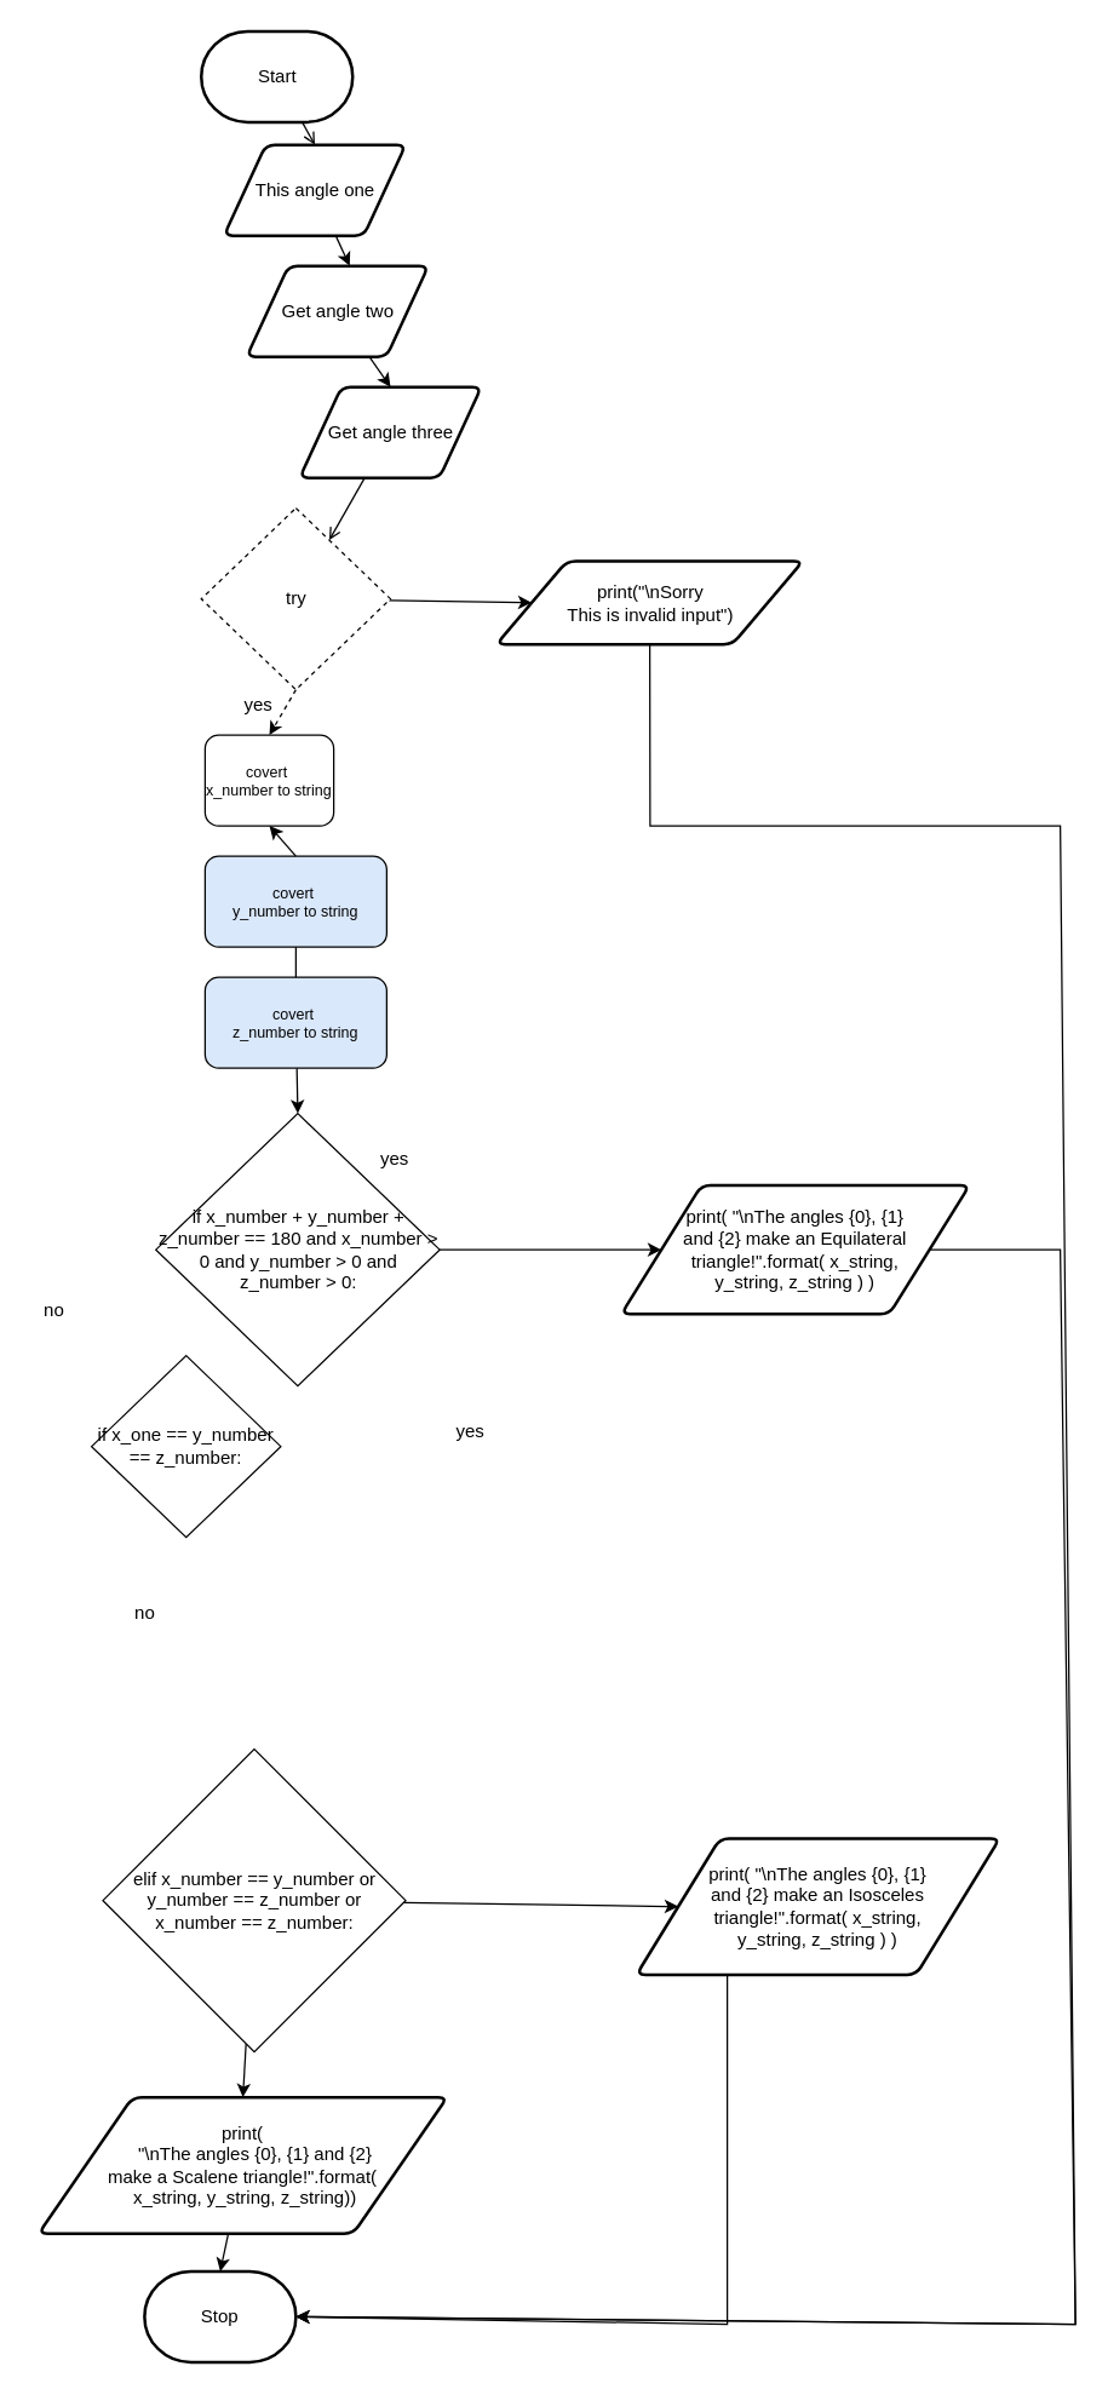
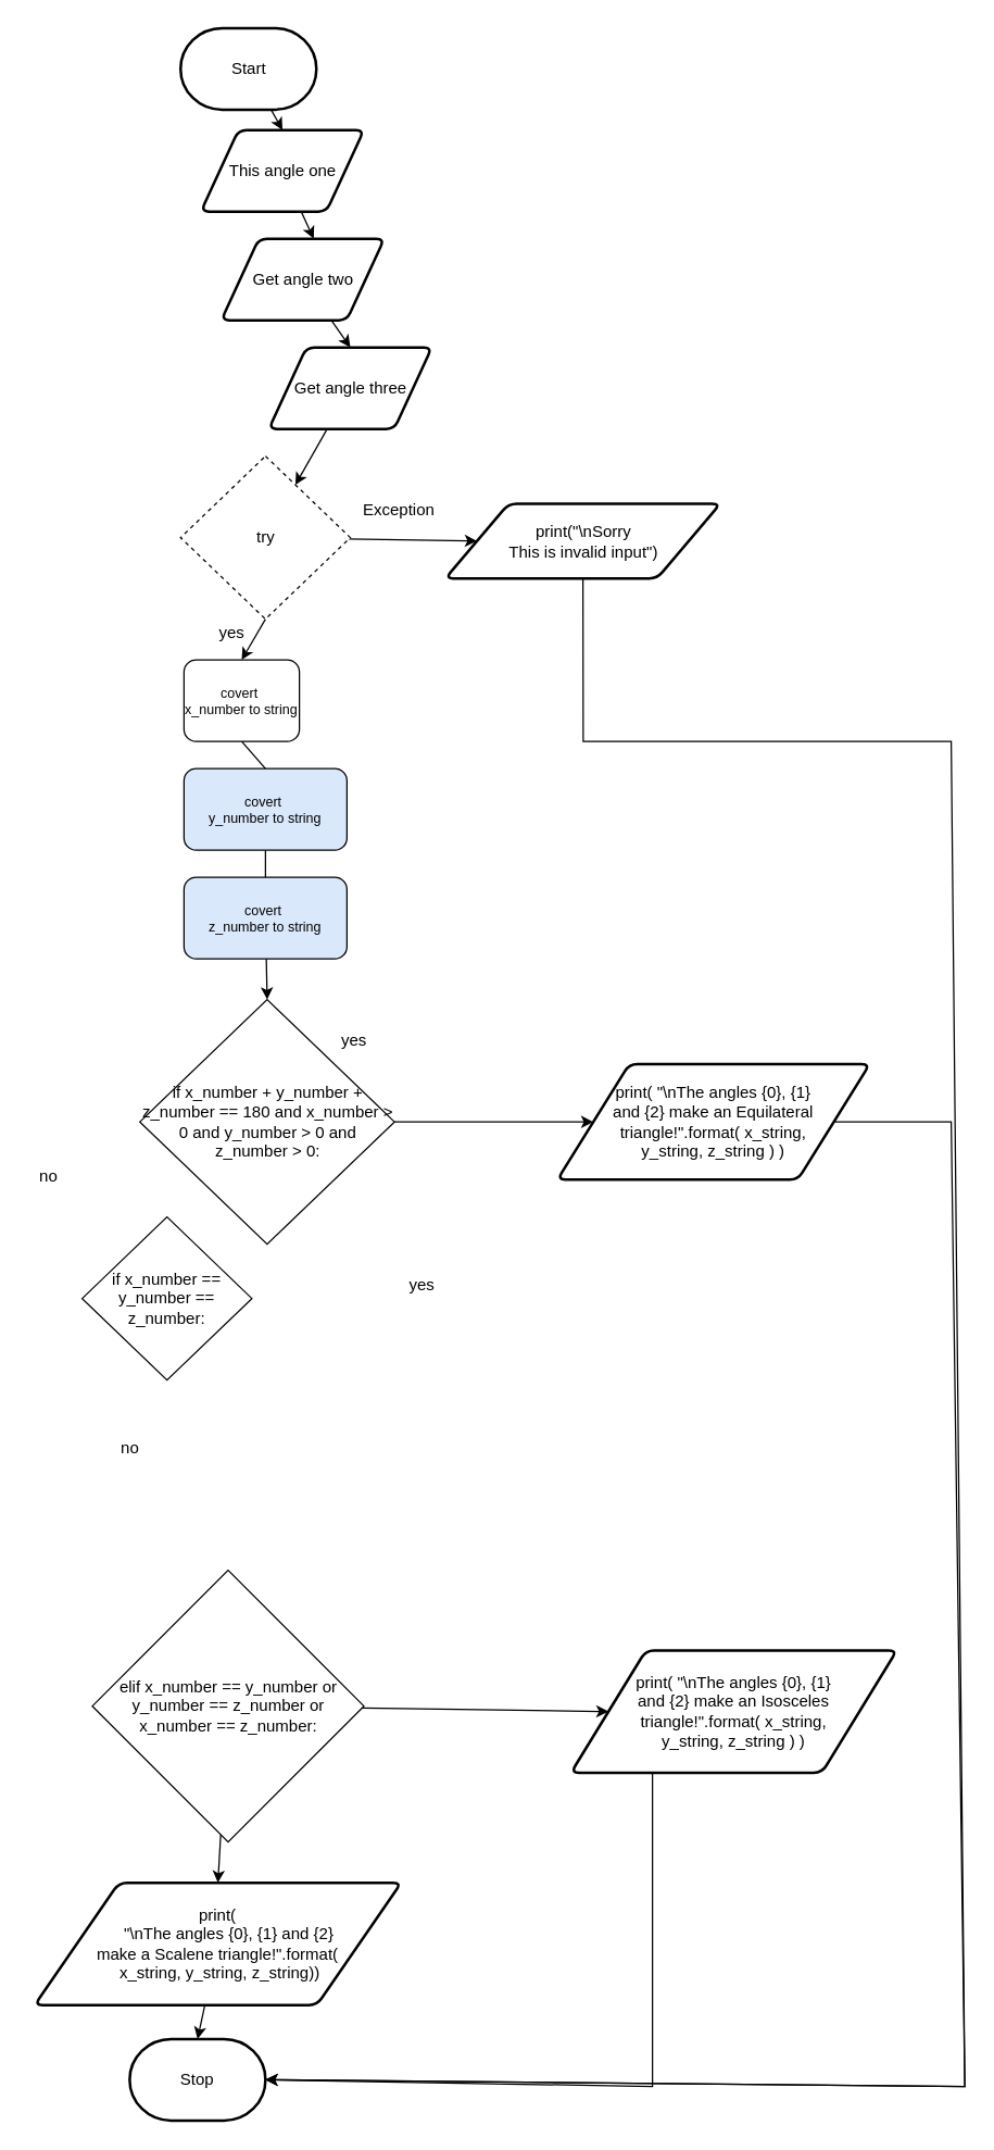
- <mxCell id="2" style="edgeStyle=none;html=1;entryX=0.5;entryY=0;entryDx=0;entryDy=0;endArrow=open;" parent="1" source="3" target="6" edge="1"><mxGeometry relative="1" as="geometry"><mxPoint x="140" y="355" as="targetPoint" /></mxGeometry></mxCell>
+ <mxCell id="2" style="edgeStyle=none;html=1;entryX=0.5;entryY=0;entryDx=0;entryDy=0;" parent="1" source="3" target="6" edge="1"><mxGeometry relative="1" as="geometry"><mxPoint x="140" y="355" as="targetPoint" /></mxGeometry></mxCell>
- <mxCell id="16" style="edgeStyle=none;html=1;endArrow=open;" parent="1" source="17" target="8" edge="1"><mxGeometry relative="1" as="geometry" /></mxCell>
+ <mxCell id="16" style="edgeStyle=none;html=1;" parent="1" source="17" target="8" edge="1"><mxGeometry relative="1" as="geometry" /></mxCell>
+ <mxCell id="9" value="Exception" style="text;html=1;align=center;verticalAlign=middle;resizable=0;points=[];autosize=1;strokeColor=none;fillColor=none;" parent="1" vertex="1"><mxGeometry x="257.5" y="365" width="70" height="20" as="geometry" /></mxCell>
- <mxCell id="4" style="edgeStyle=none;html=1;exitX=0.5;exitY=1;exitDx=0;exitDy=0;entryX=0.5;entryY=0;entryDx=0;entryDy=0;dashed=1;" parent="1" source="8" target="13" edge="1"><mxGeometry relative="1" as="geometry"><mxPoint x="170" y="485" as="targetPoint" /><mxPoint x="220" y="615" as="sourcePoint" /></mxGeometry></mxCell>
+ <mxCell id="4" style="edgeStyle=none;html=1;exitX=0.5;exitY=1;exitDx=0;exitDy=0;entryX=0.5;entryY=0;entryDx=0;entryDy=0;" parent="1" source="8" target="13" edge="1"><mxGeometry relative="1" as="geometry"><mxPoint x="170" y="485" as="targetPoint" /><mxPoint x="220" y="615" as="sourcePoint" /></mxGeometry></mxCell>
- <mxCell id="21" value="" style="endArrow=classic;html=1;entryX=0.5;entryY=1;entryDx=0;entryDy=0;exitX=0.5;exitY=0;exitDx=0;exitDy=0;" parent="1" source="18" target="13" edge="1"><mxGeometry width="50" height="50" relative="1" as="geometry"><mxPoint x="160" y="605" as="sourcePoint" /><mxPoint x="210" y="555" as="targetPoint" /></mxGeometry></mxCell>
+ <mxCell id="21" value="" style="endArrow=none;html=1;entryX=0.5;entryY=1;entryDx=0;entryDy=0;exitX=0.5;exitY=0;exitDx=0;exitDy=0;" parent="1" source="18" target="13" edge="1"><mxGeometry width="50" height="50" relative="1" as="geometry"><mxPoint x="160" y="605" as="sourcePoint" /><mxPoint x="210" y="555" as="targetPoint" /></mxGeometry></mxCell>
- <mxCell id="39" value="if x_one == y_number == z_number:" style="rhombus;whiteSpace=wrap;html=1;" parent="1" vertex="1"><mxGeometry x="60" y="895" width="125" height="120" as="geometry" /></mxCell>
+ <mxCell id="39" value="if x_number == y_number == z_number:" style="rhombus;whiteSpace=wrap;html=1;" parent="1" vertex="1"><mxGeometry x="60" y="895" width="125" height="120" as="geometry" /></mxCell>
